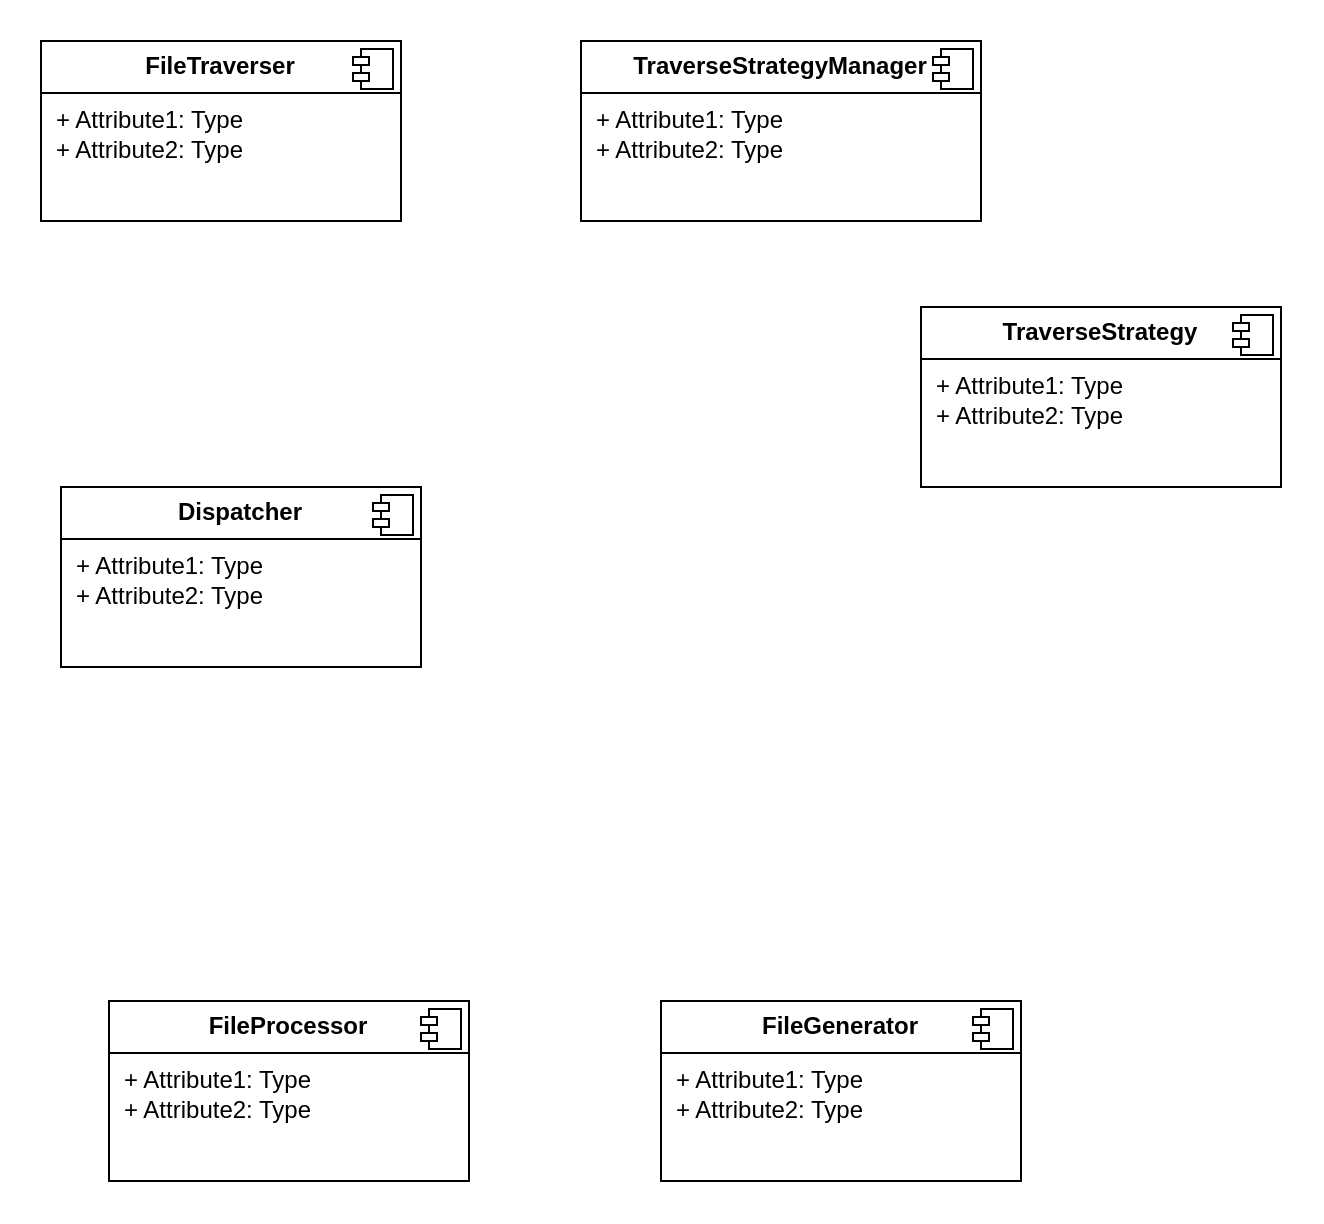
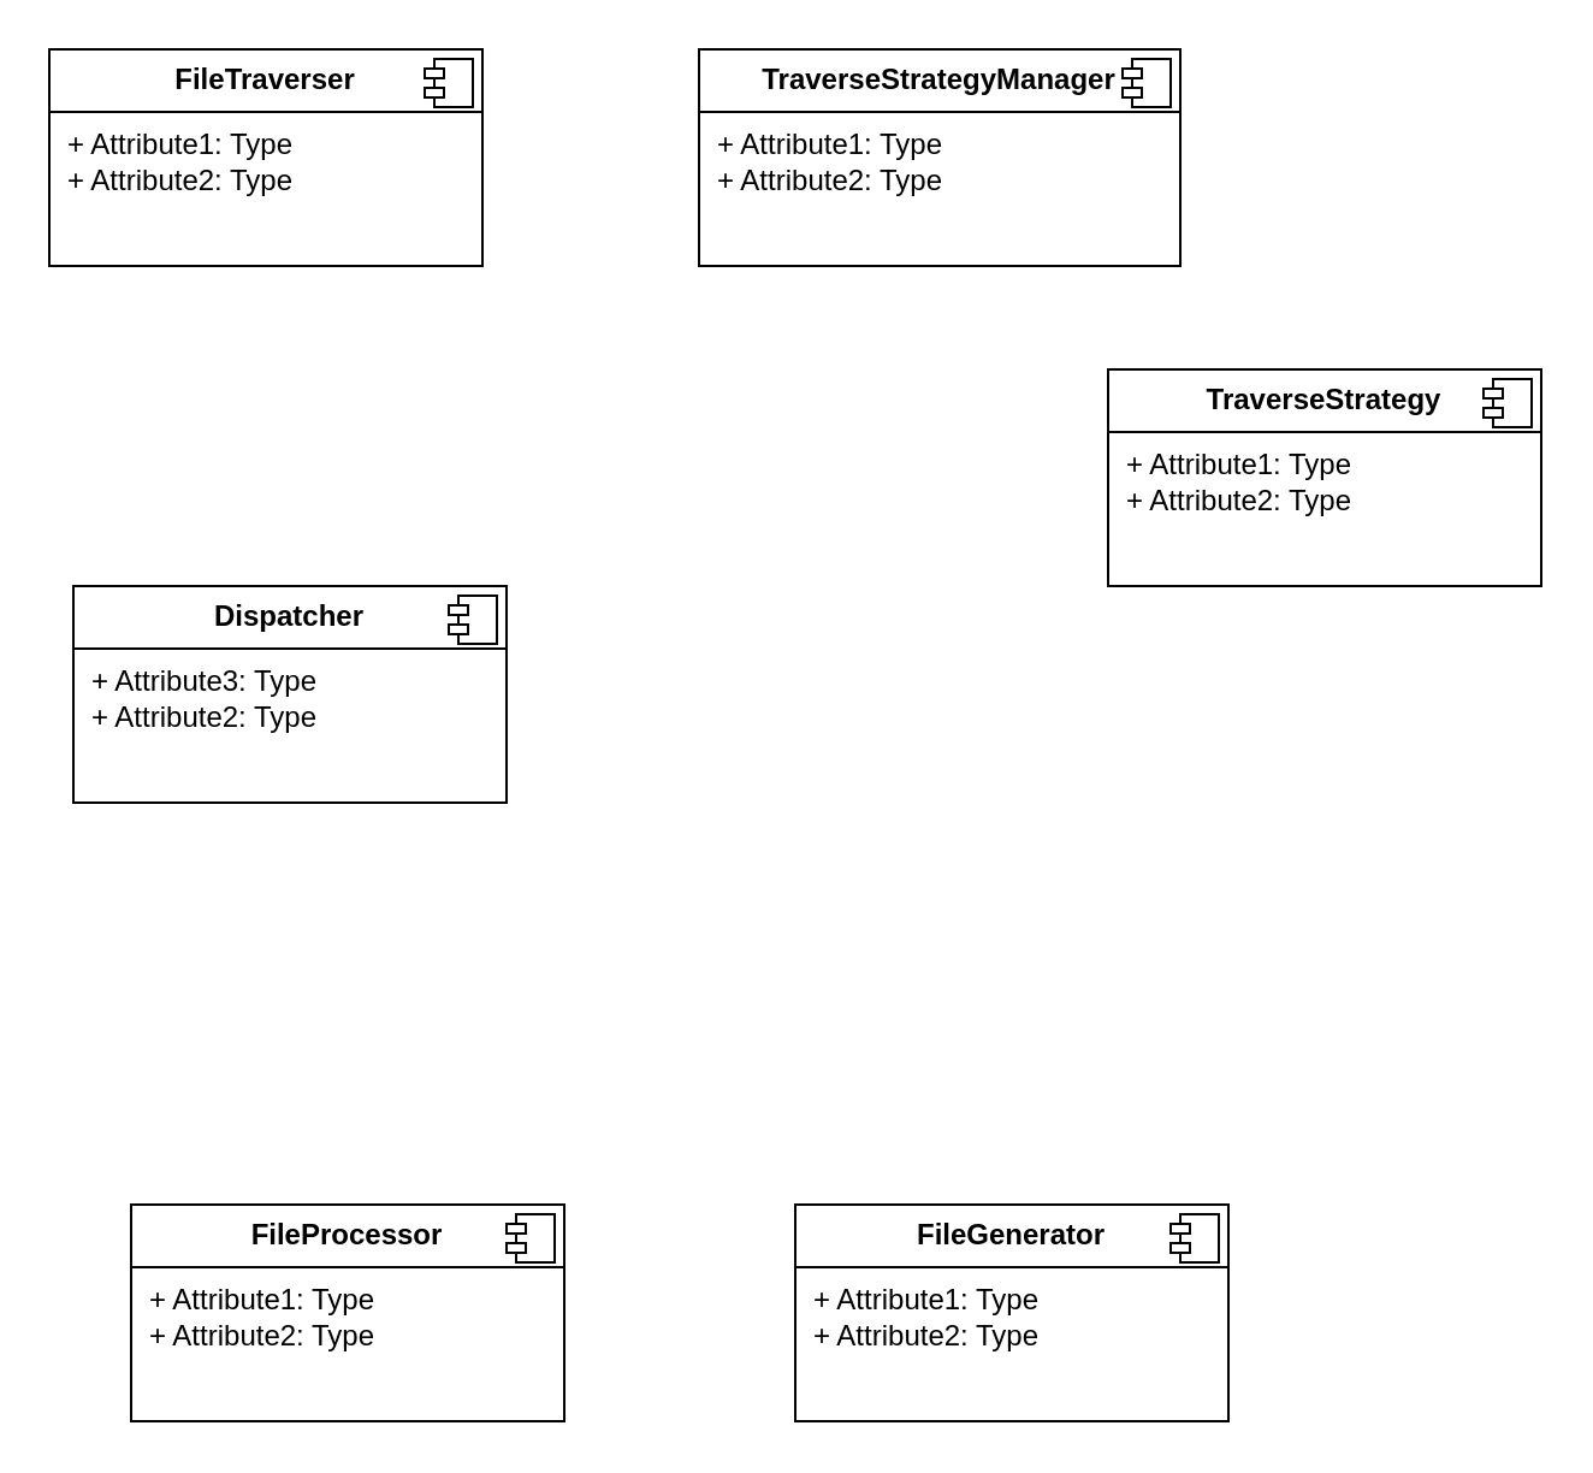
- <mxCell id="2" value="&lt;p style=&quot;margin:0px;margin-top:6px;text-align:center;&quot;&gt;&lt;b&gt;Dispatcher&lt;/b&gt;&lt;/p&gt;&lt;hr size=&quot;1&quot; style=&quot;border-style:solid;&quot;&gt;&lt;p style=&quot;margin:0px;margin-left:8px;&quot;&gt;+ Attribute1: Type&lt;br&gt;+ Attribute2: Type&lt;/p&gt;" style="align=left;overflow=fill;html=1;dropTarget=0;whiteSpace=wrap;" vertex="1" parent="1"><mxGeometry x="30" y="243" width="180" height="90" as="geometry" /></mxCell>
+ <mxCell id="2" value="&lt;p style=&quot;margin:0px;margin-top:6px;text-align:center;&quot;&gt;&lt;b&gt;Dispatcher&lt;/b&gt;&lt;/p&gt;&lt;hr size=&quot;1&quot; style=&quot;border-style:solid;&quot;&gt;&lt;p style=&quot;margin:0px;margin-left:8px;&quot;&gt;+ Attribute3: Type&lt;br&gt;+ Attribute2: Type&lt;/p&gt;" style="align=left;overflow=fill;html=1;dropTarget=0;whiteSpace=wrap;" vertex="1" parent="1"><mxGeometry x="30" y="243" width="180" height="90" as="geometry" /></mxCell>
